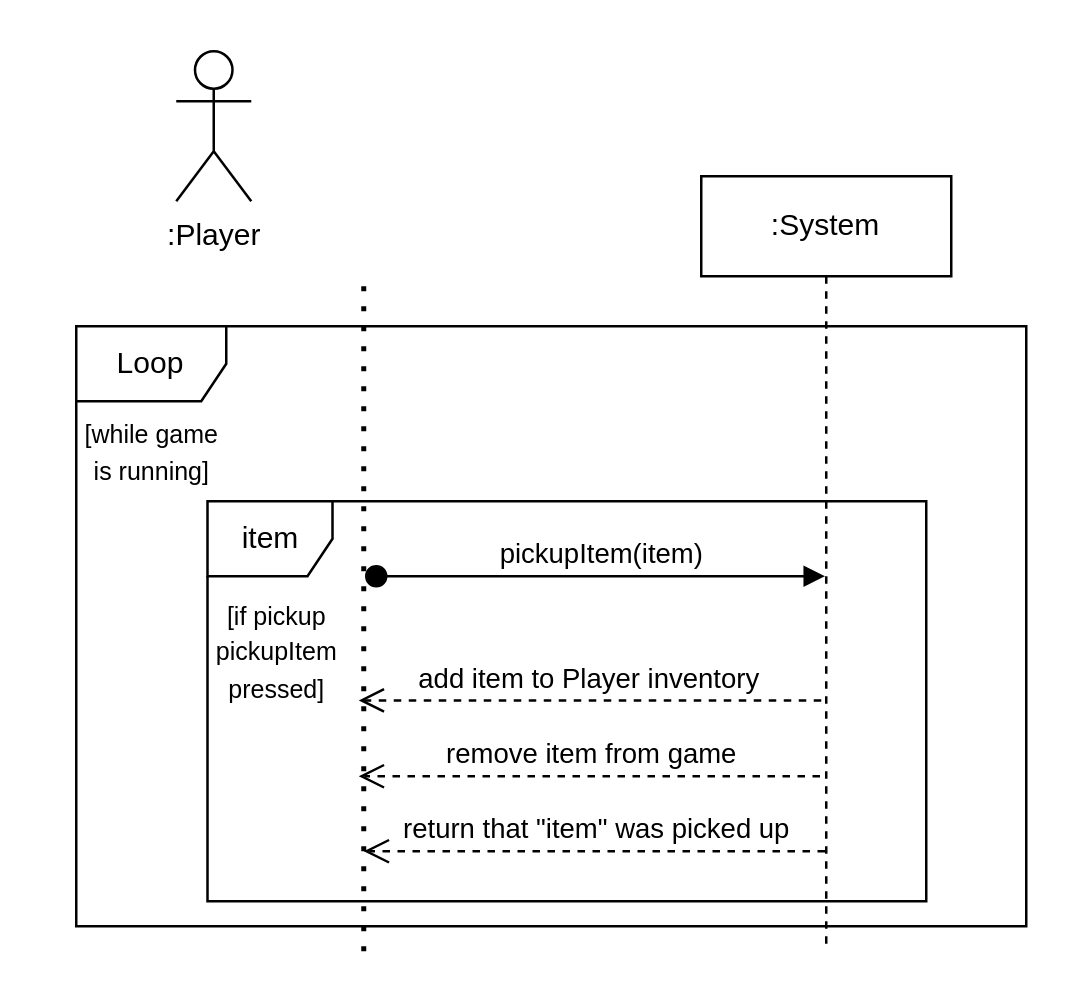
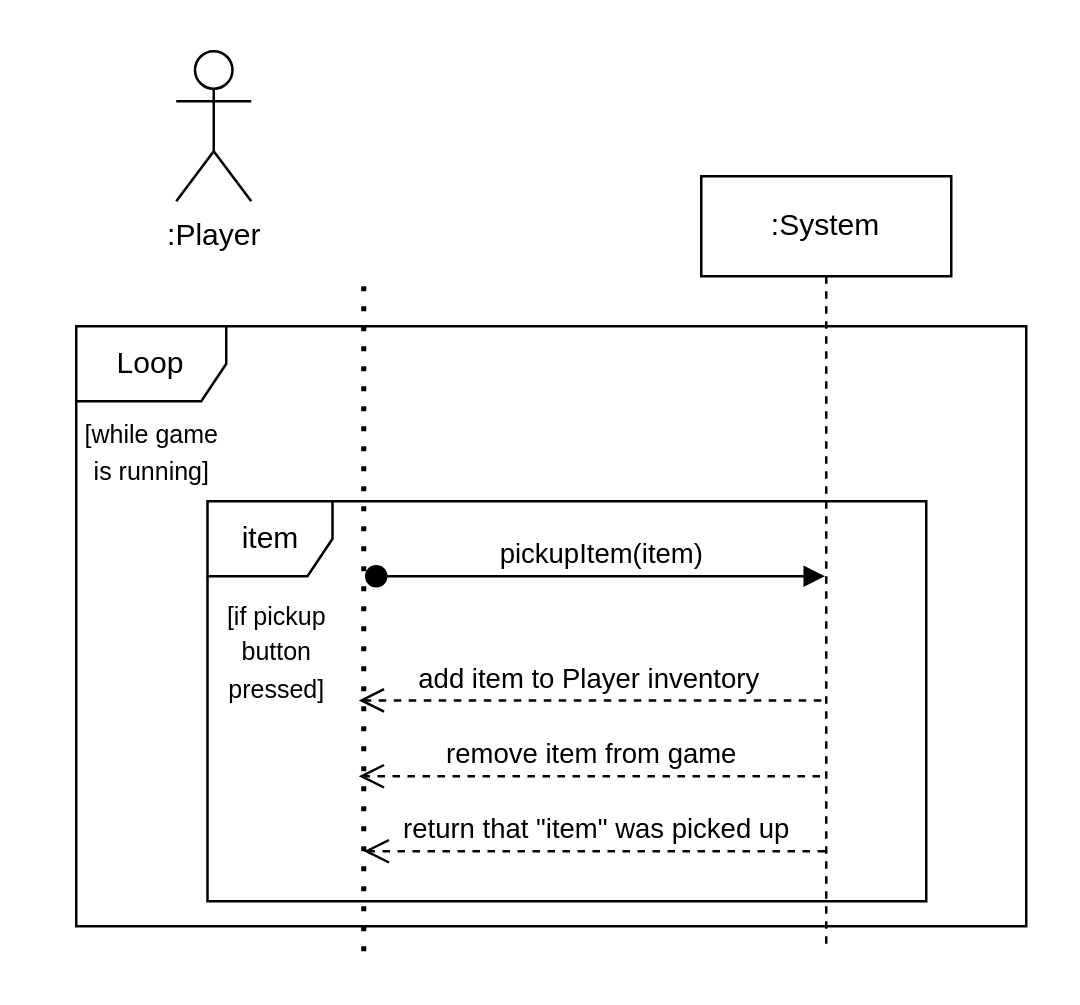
- <mxCell id="8" value="&lt;font style=&quot;font-size: 10px;&quot;&gt;[if pickup&lt;br&gt;pickupItem&lt;br&gt;pressed]&lt;br&gt;&lt;/font&gt;" style="text;html=1;align=center;verticalAlign=middle;resizable=0;points=[];autosize=1;strokeColor=none;fillColor=none;" vertex="1" parent="1"><mxGeometry x="80" y="230" width="60" height="60" as="geometry" /></mxCell>
+ <mxCell id="8" value="&lt;font style=&quot;font-size: 10px;&quot;&gt;[if pickup&lt;br&gt;button&lt;br&gt;pressed]&lt;br&gt;&lt;/font&gt;" style="text;html=1;align=center;verticalAlign=middle;resizable=0;points=[];autosize=1;strokeColor=none;fillColor=none;" vertex="1" parent="1"><mxGeometry x="80" y="230" width="60" height="60" as="geometry" /></mxCell>
